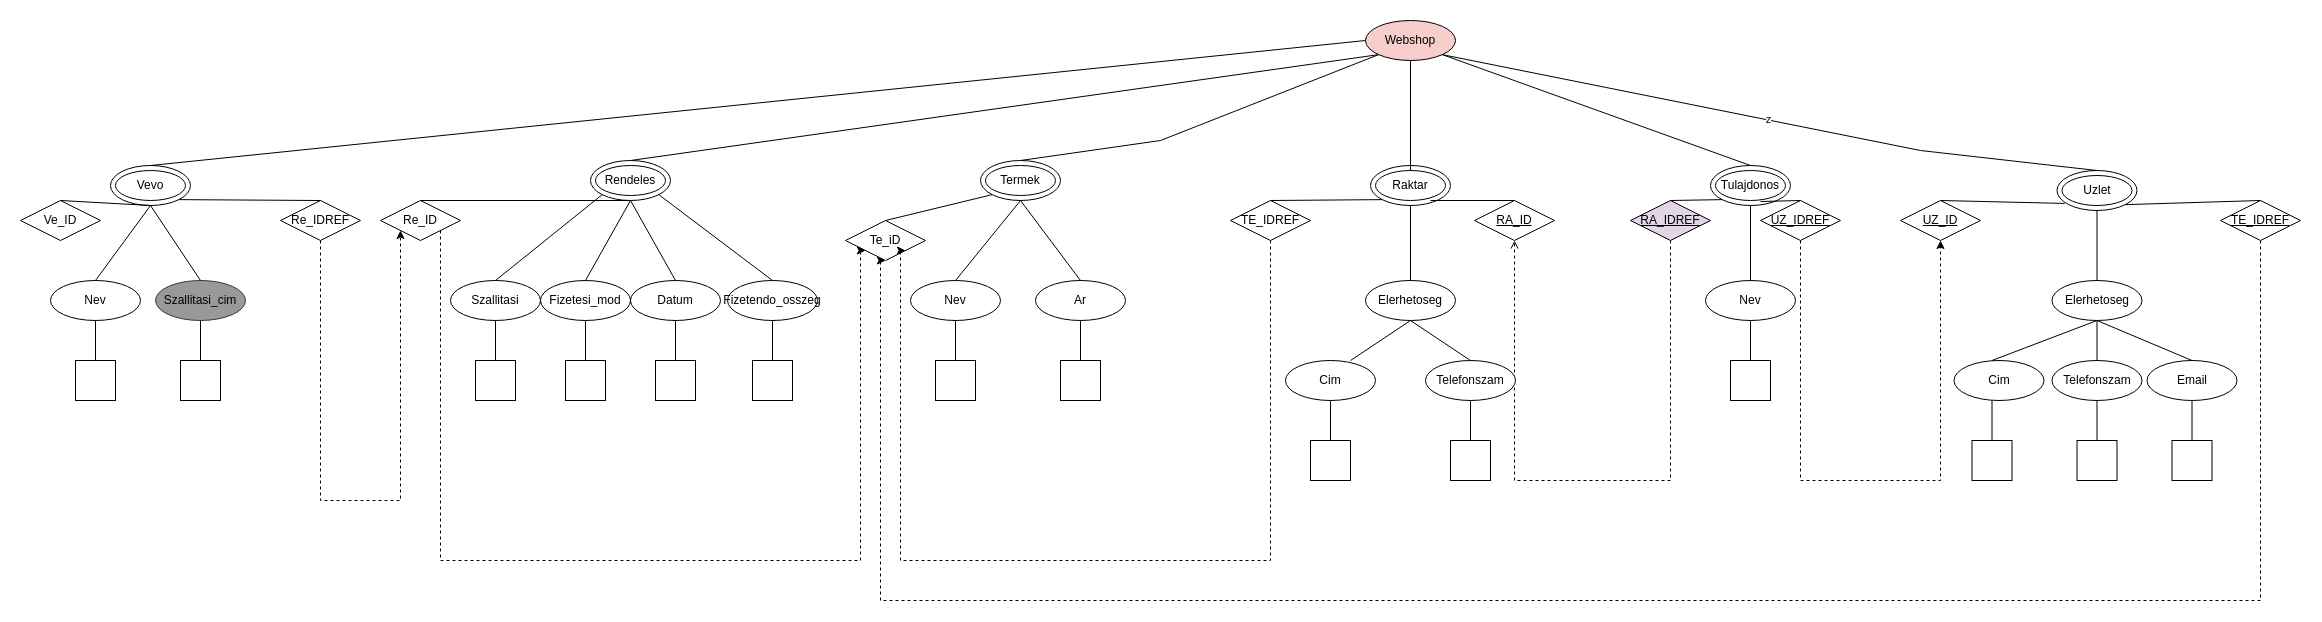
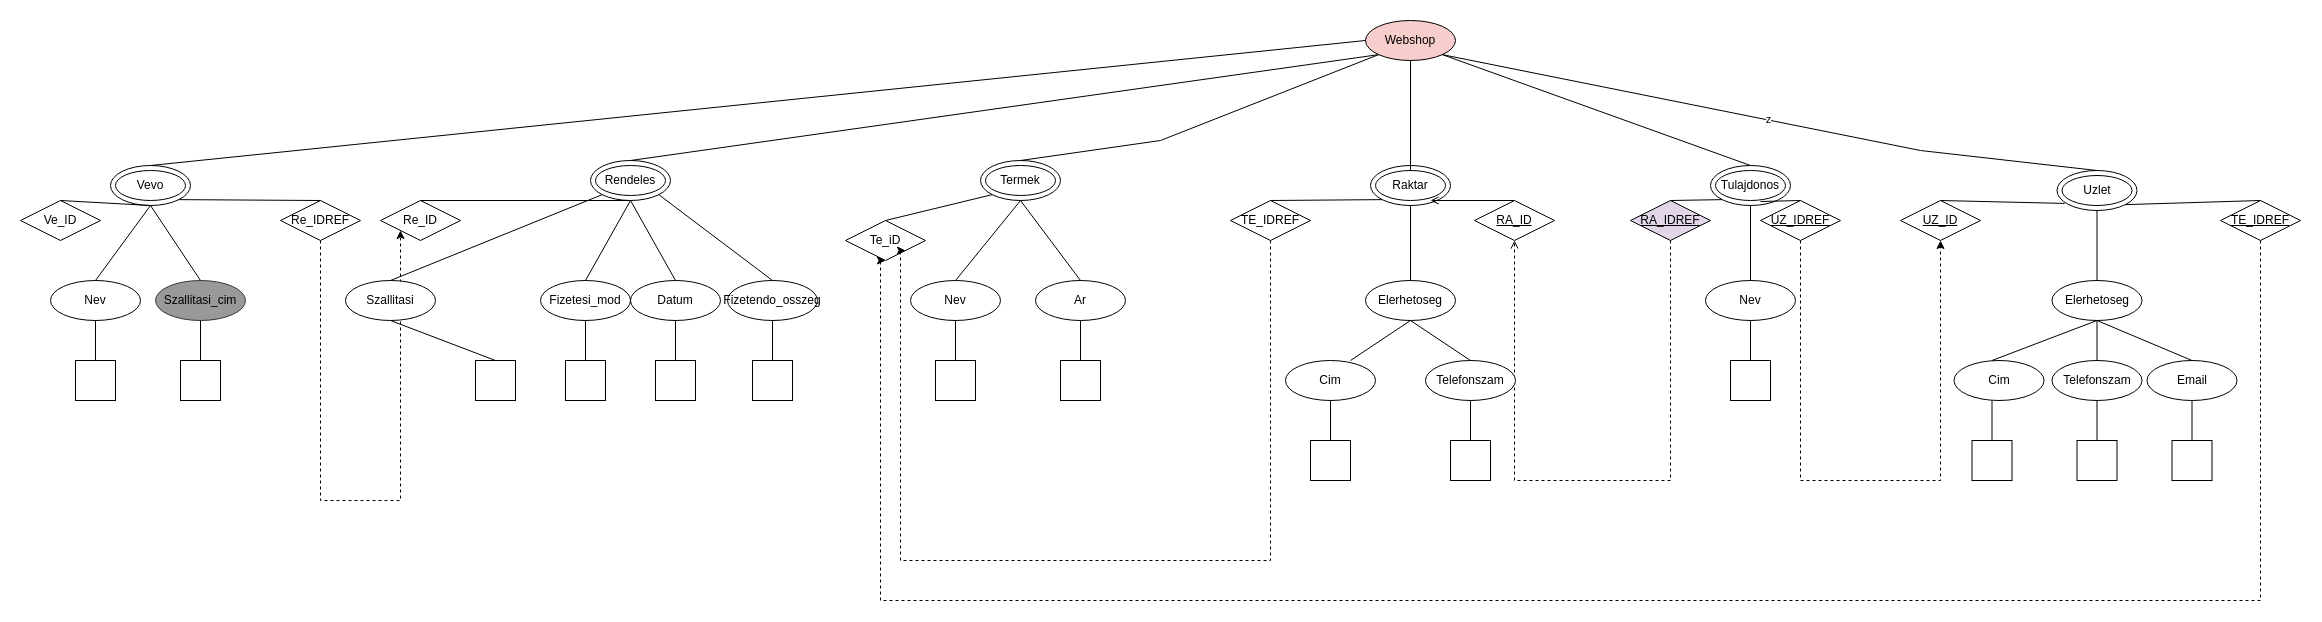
- <mxCell id="51" value="" style="endArrow=none;html=1;rounded=0;entryX=0.786;entryY=1;entryDx=0;entryDy=0;exitX=0.5;exitY=0;exitDx=0;exitDy=0;exitPerimeter=0;entryPerimeter=0;" parent="1" source="99" target="48" edge="1"><mxGeometry width="50" height="50" relative="1" as="geometry"><mxPoint x="1514" y="195" as="sourcePoint" /><mxPoint x="1330" y="422.5" as="targetPoint" /></mxGeometry></mxCell>
+ <mxCell id="51" value="" style="endArrow=open;html=1;rounded=0;entryX=0.786;entryY=1;entryDx=0;entryDy=0;exitX=0.5;exitY=0;exitDx=0;exitDy=0;exitPerimeter=0;entryPerimeter=0;" parent="1" source="99" target="48" edge="1"><mxGeometry width="50" height="50" relative="1" as="geometry"><mxPoint x="1514" y="195" as="sourcePoint" /><mxPoint x="1330" y="422.5" as="targetPoint" /></mxGeometry></mxCell>
- <mxCell id="61" value="Szallitasi" style="ellipse;whiteSpace=wrap;html=1;" parent="1" vertex="1"><mxGeometry x="450" y="280" width="90" height="40" as="geometry" /></mxCell>
+ <mxCell id="61" value="Szallitasi" style="ellipse;whiteSpace=wrap;html=1;" parent="1" vertex="1"><mxGeometry x="345" y="280" width="90" height="40" as="geometry" /></mxCell>
- <mxCell id="96" style="edgeStyle=orthogonalEdgeStyle;rounded=0;orthogonalLoop=1;jettySize=auto;html=1;exitX=1;exitY=1;exitDx=0;exitDy=0;entryX=0;entryY=1;entryDx=0;entryDy=0;dashed=1;" parent="1" source="97" target="23" edge="1"><mxGeometry relative="1" as="geometry"><Array as="points"><mxPoint x="440" y="560" /><mxPoint x="860" y="560" /></Array></mxGeometry></mxCell>
